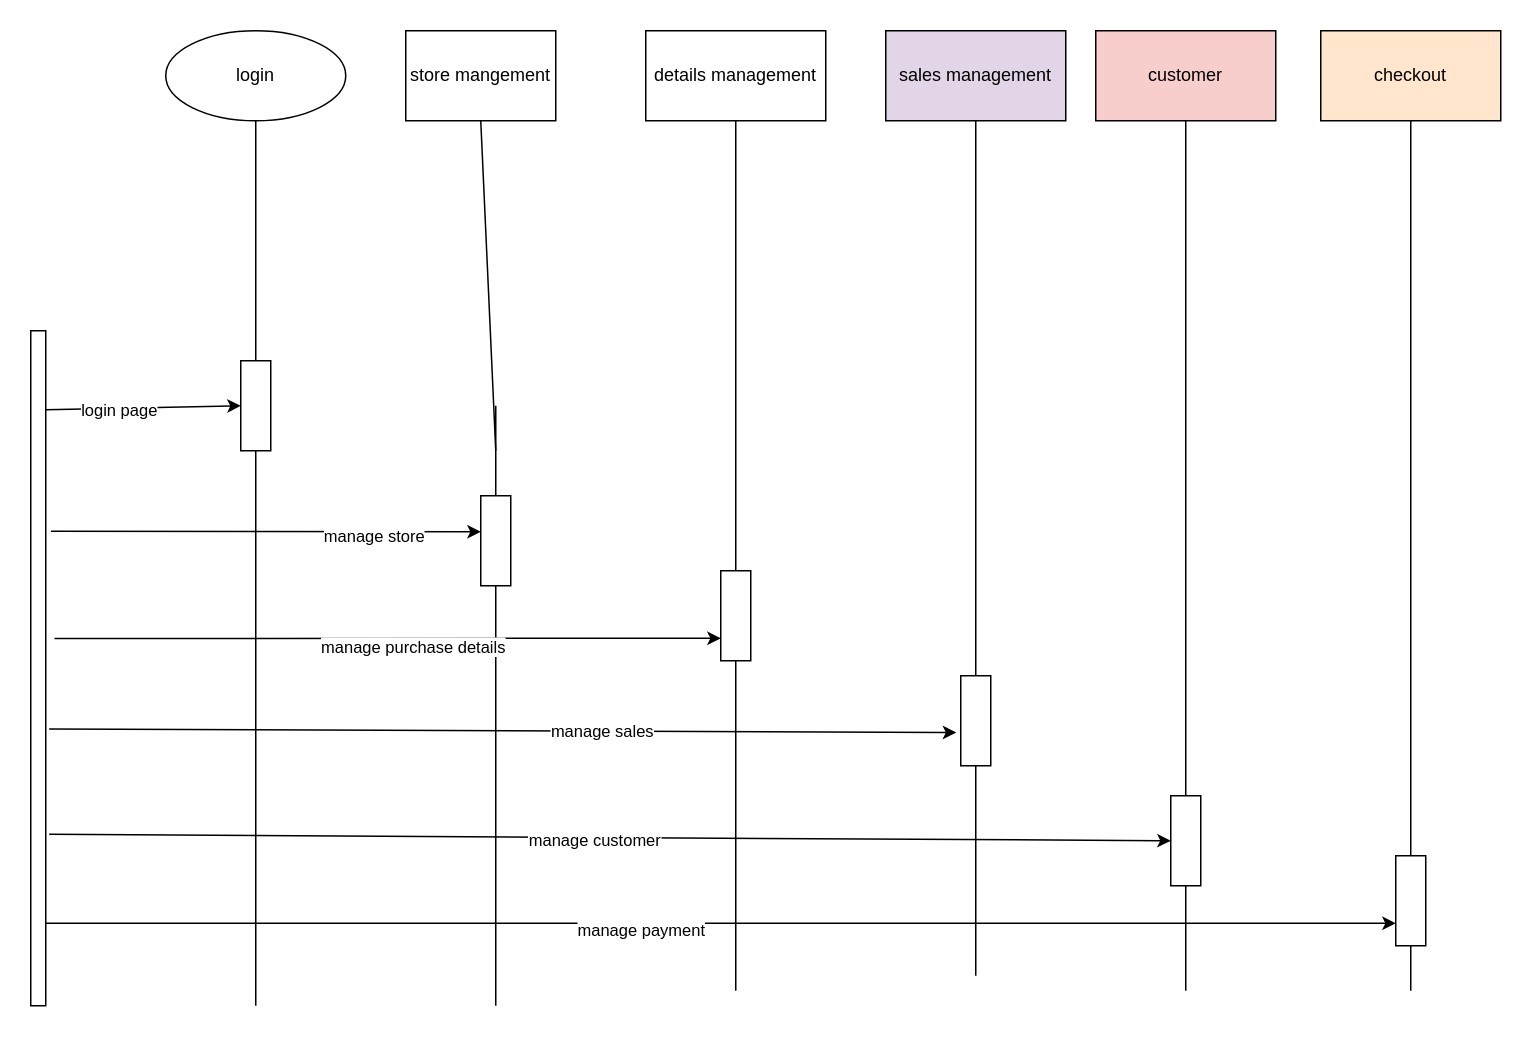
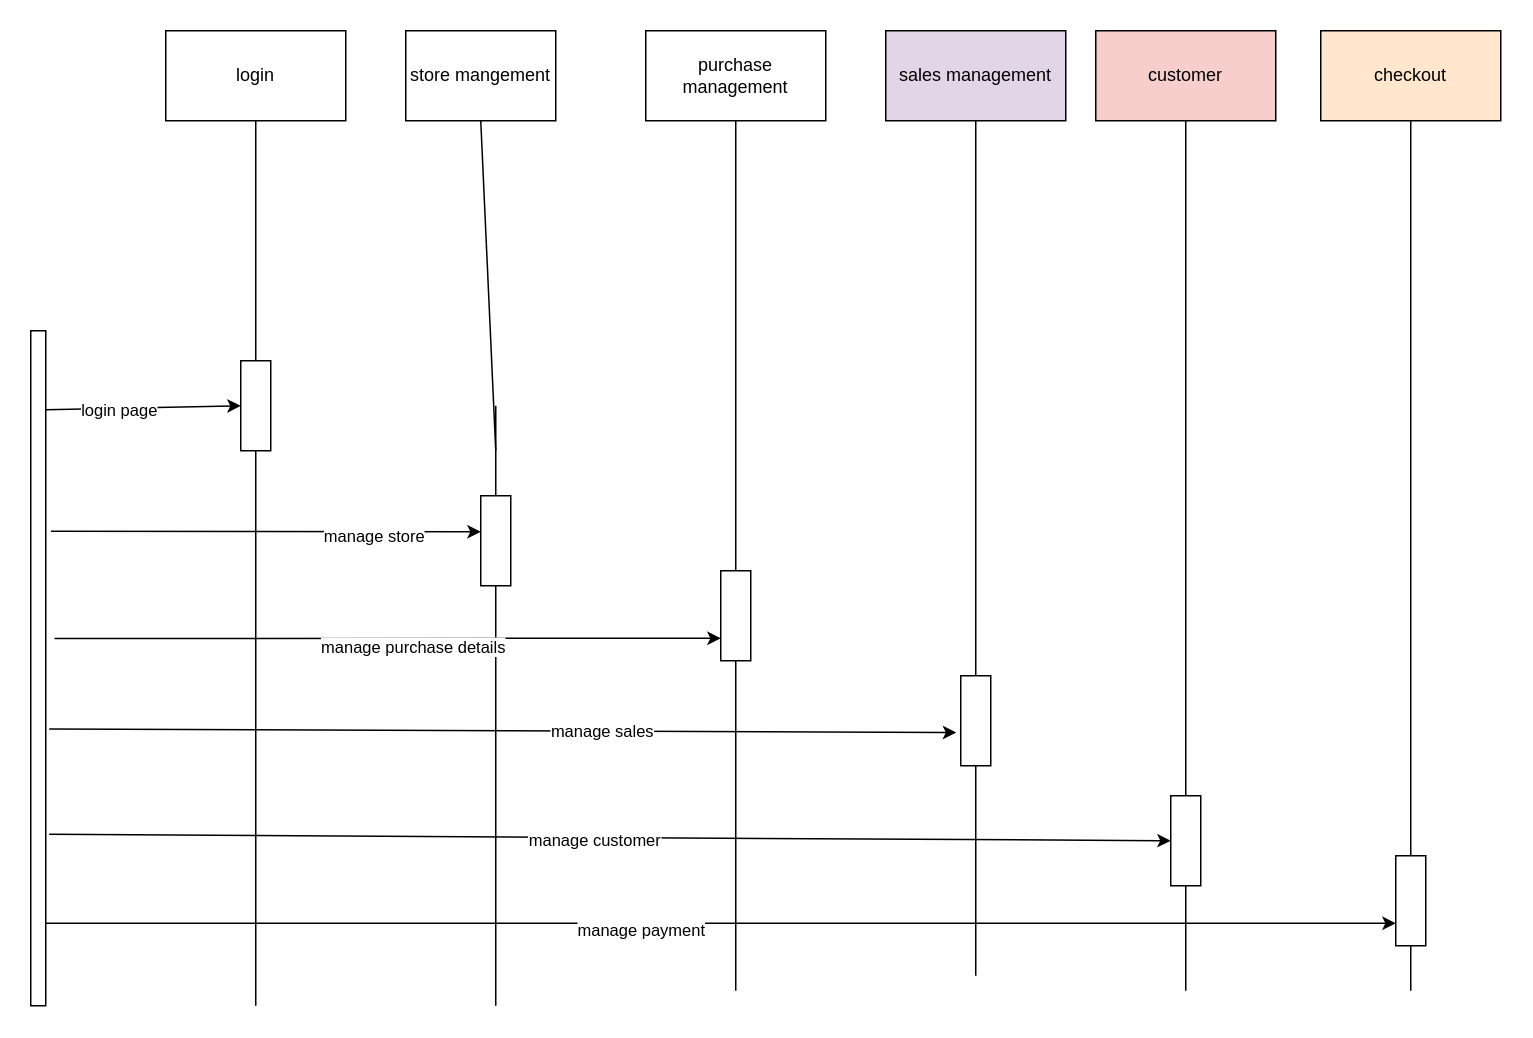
- <mxCell id="2" value="login" style="ellipse;whiteSpace=wrap;html=1;" vertex="1" parent="1"><mxGeometry x="110" y="20" width="120" height="60" as="geometry" /></mxCell>
+ <mxCell id="2" value="login" style="rounded=0;whiteSpace=wrap;html=1;" vertex="1" parent="1"><mxGeometry x="110" y="20" width="120" height="60" as="geometry" /></mxCell>
- <mxCell id="4" value="details management" style="rounded=0;whiteSpace=wrap;html=1;" vertex="1" parent="1"><mxGeometry x="430" y="20" width="120" height="60" as="geometry" /></mxCell>
+ <mxCell id="4" value="purchase management" style="rounded=0;whiteSpace=wrap;html=1;" vertex="1" parent="1"><mxGeometry x="430" y="20" width="120" height="60" as="geometry" /></mxCell>
